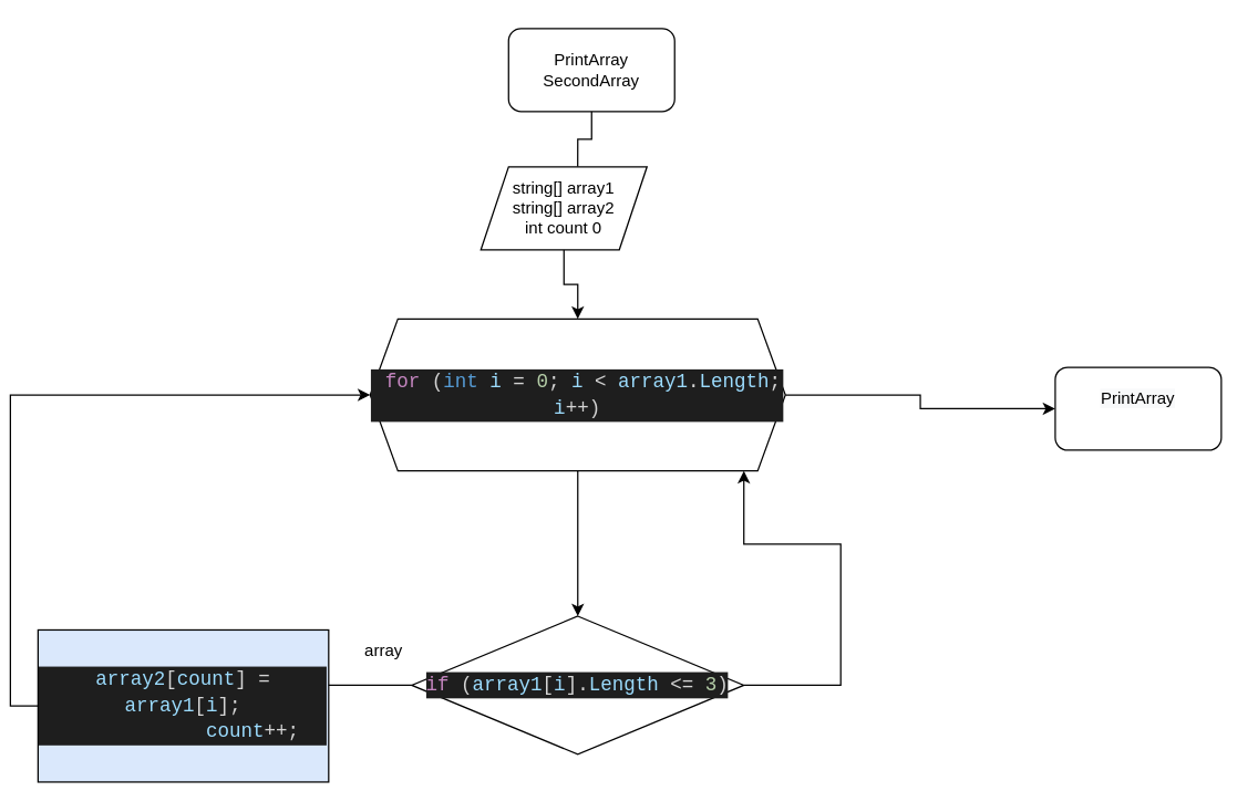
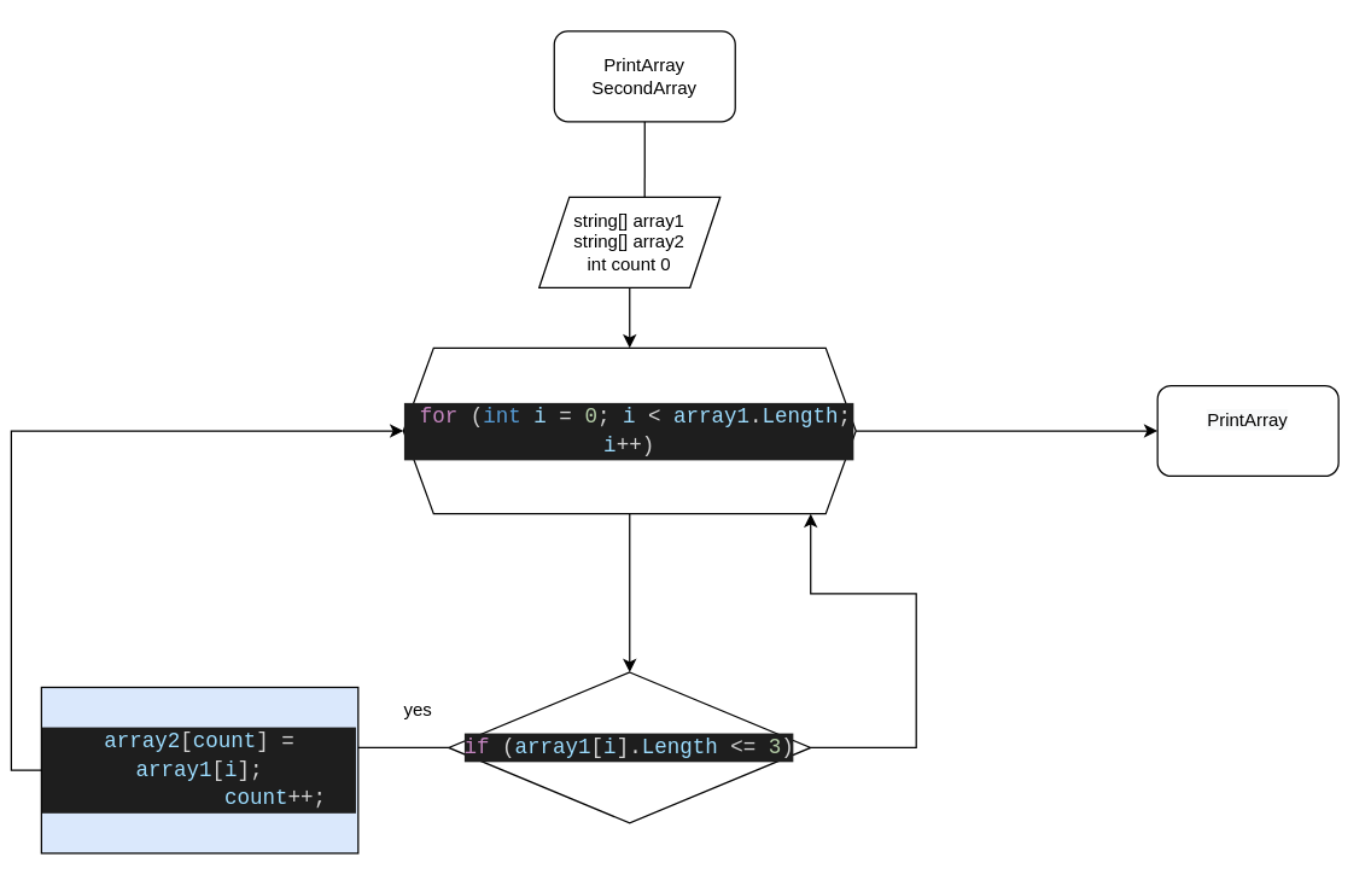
- <mxCell id="5" value="string[] array1&lt;br&gt;string[] array2&lt;br&gt;int count 0" style="shape=parallelogram;perimeter=parallelogramPerimeter;whiteSpace=wrap;html=1;fixedSize=1;" vertex="1" parent="1"><mxGeometry x="340" y="120" width="120" height="60" as="geometry" /></mxCell>
+ <mxCell id="5" value="string[] array1&lt;br&gt;string[] array2&lt;br&gt;int count 0" style="shape=parallelogram;perimeter=parallelogramPerimeter;whiteSpace=wrap;html=1;fixedSize=1;" vertex="1" parent="1"><mxGeometry x="350" y="130" width="120" height="60" as="geometry" /></mxCell>
- <mxCell id="15" value="&#10;&lt;span style=&quot;color: rgb(0, 0, 0); font-family: Helvetica; font-size: 12px; font-style: normal; font-variant-ligatures: normal; font-variant-caps: normal; font-weight: 400; letter-spacing: normal; orphans: 2; text-align: center; text-indent: 0px; text-transform: none; widows: 2; word-spacing: 0px; -webkit-text-stroke-width: 0px; background-color: rgb(248, 249, 250); text-decoration-thickness: initial; text-decoration-style: initial; text-decoration-color: initial; float: none; display: inline !important;&quot;&gt;PrintArray&lt;/span&gt;&#10;&#10;" style="rounded=1;whiteSpace=wrap;html=1;" vertex="1" parent="1"><mxGeometry x="755" y="265" width="120" height="60" as="geometry" /></mxCell>
+ <mxCell id="15" value="&#10;&lt;span style=&quot;color: rgb(0, 0, 0); font-family: Helvetica; font-size: 12px; font-style: normal; font-variant-ligatures: normal; font-variant-caps: normal; font-weight: 400; letter-spacing: normal; orphans: 2; text-align: center; text-indent: 0px; text-transform: none; widows: 2; word-spacing: 0px; -webkit-text-stroke-width: 0px; background-color: rgb(248, 249, 250); text-decoration-thickness: initial; text-decoration-style: initial; text-decoration-color: initial; float: none; display: inline !important;&quot;&gt;PrintArray&lt;/span&gt;&#10;&#10;" style="rounded=1;whiteSpace=wrap;html=1;" vertex="1" parent="1"><mxGeometry x="760" y="255" width="120" height="60" as="geometry" /></mxCell>
- <mxCell id="14" value="array" style="text;html=1;strokeColor=none;fillColor=none;align=center;verticalAlign=middle;whiteSpace=wrap;rounded=0;" vertex="1" parent="1"><mxGeometry x="240" y="455" width="60" height="30" as="geometry" /></mxCell>
+ <mxCell id="14" value="yes" style="text;html=1;strokeColor=none;fillColor=none;align=center;verticalAlign=middle;whiteSpace=wrap;rounded=0;" vertex="1" parent="1"><mxGeometry x="240" y="455" width="60" height="30" as="geometry" /></mxCell>
